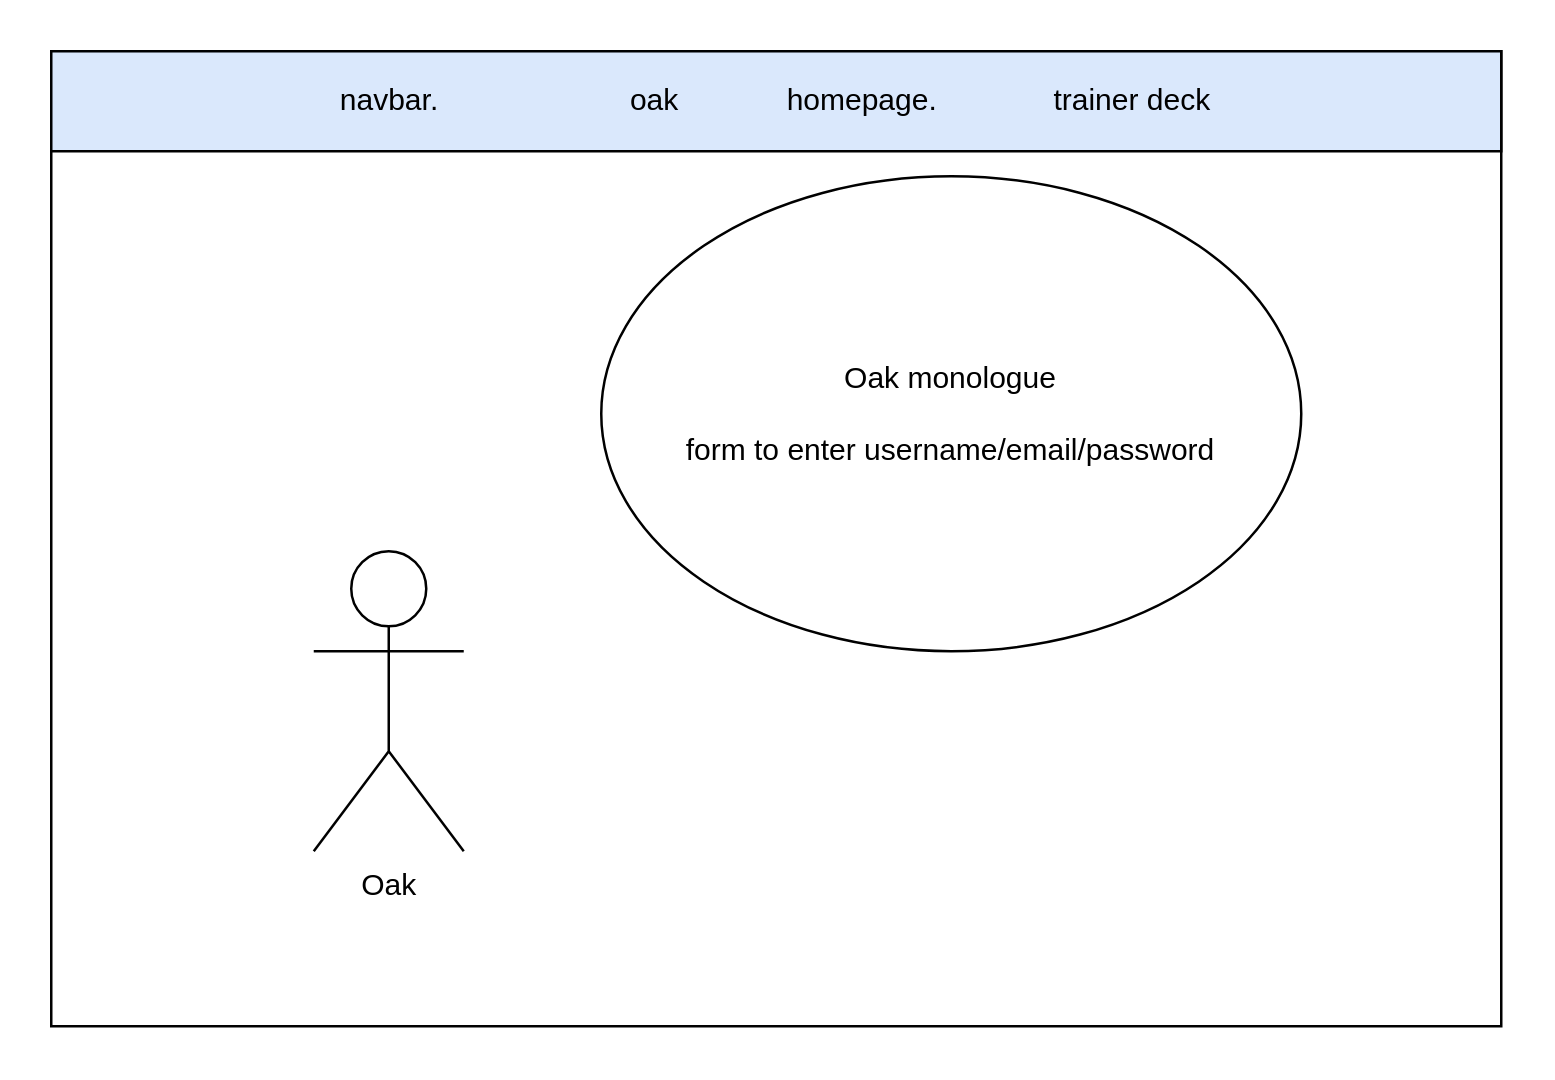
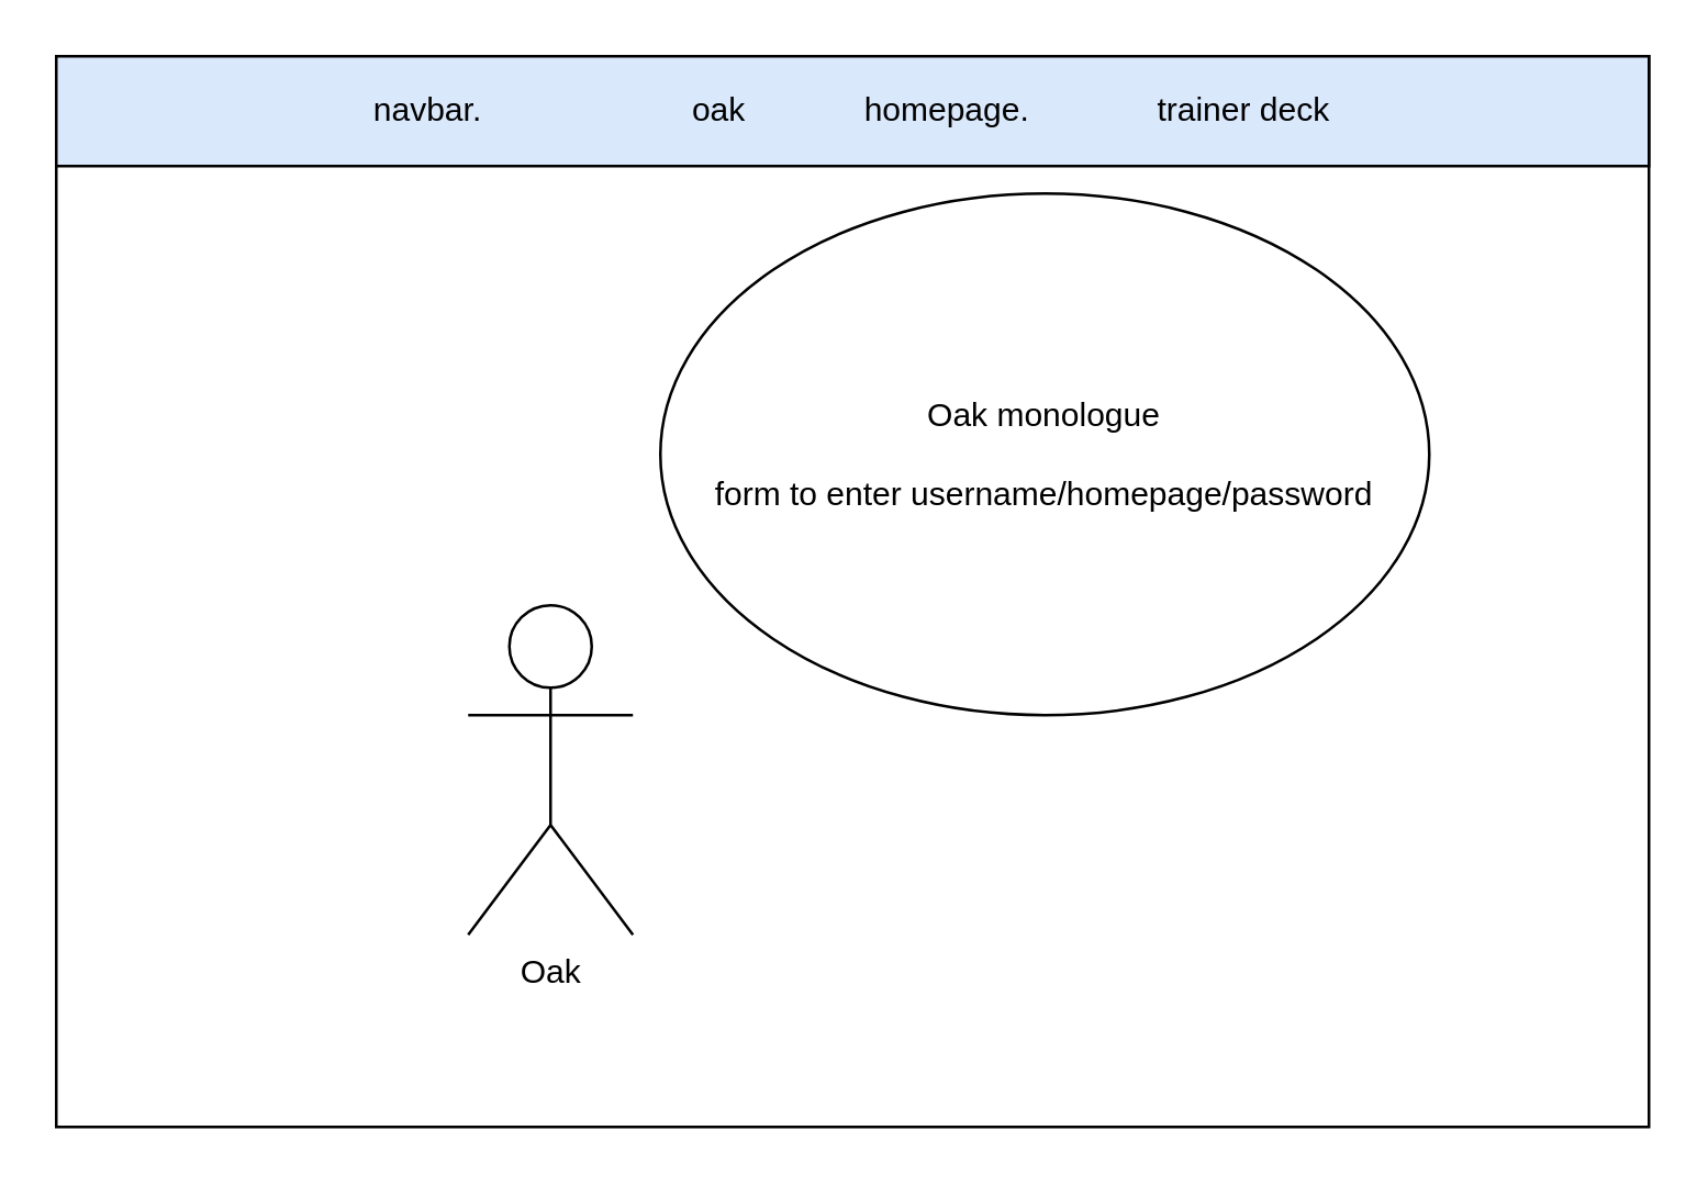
- <mxCell id="5" value="Oak monologue&lt;br&gt;&lt;br&gt;form to enter username/email/password" style="ellipse;whiteSpace=wrap;html=1;" vertex="1" parent="1"><mxGeometry x="240" y="70" width="280" height="190" as="geometry" /></mxCell>
+ <mxCell id="5" value="Oak monologue&lt;br&gt;&lt;br&gt;form to enter username/homepage/password" style="ellipse;whiteSpace=wrap;html=1;" vertex="1" parent="1"><mxGeometry x="240" y="70" width="280" height="190" as="geometry" /></mxCell>
- <mxCell id="4" value="Oak" style="shape=umlActor;verticalLabelPosition=bottom;verticalAlign=top;html=1;outlineConnect=0;" vertex="1" parent="1"><mxGeometry x="125" y="220" width="60" height="120" as="geometry" /></mxCell>
+ <mxCell id="4" value="Oak" style="shape=umlActor;verticalLabelPosition=bottom;verticalAlign=top;html=1;outlineConnect=0;" vertex="1" parent="1"><mxGeometry x="170" y="220" width="60" height="120" as="geometry" /></mxCell>
